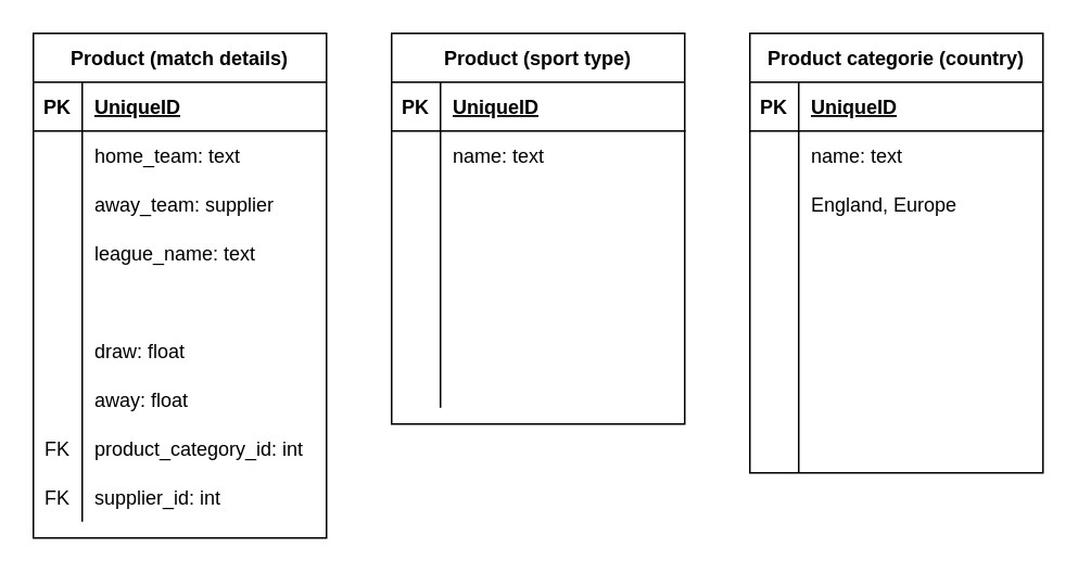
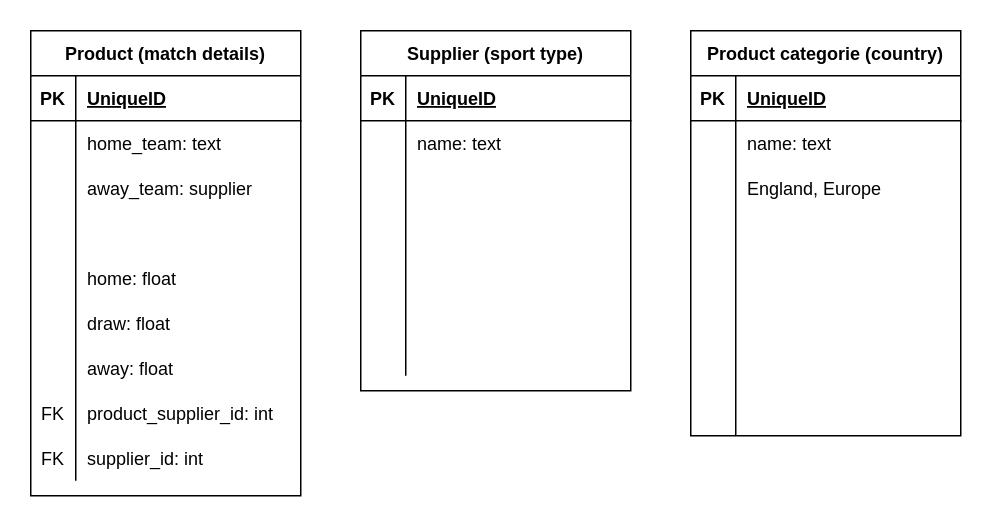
- <mxCell id="30" value="Product (sport type)" style="shape=table;startSize=30;container=1;collapsible=1;childLayout=tableLayout;fixedRows=1;rowLines=0;fontStyle=1;align=center;resizeLast=1;" vertex="1" parent="1"><mxGeometry x="240" y="20" width="180" height="240" as="geometry" /></mxCell>
+ <mxCell id="30" value="Supplier (sport type)" style="shape=table;startSize=30;container=1;collapsible=1;childLayout=tableLayout;fixedRows=1;rowLines=0;fontStyle=1;align=center;resizeLast=1;" vertex="1" parent="1"><mxGeometry x="240" y="20" width="180" height="240" as="geometry" /></mxCell>
- <mxCell id="14" value="league_name: text" style="shape=partialRectangle;connectable=0;fillColor=none;top=0;left=0;bottom=0;right=0;align=left;spacingLeft=6;overflow=hidden;" vertex="1" parent="12"><mxGeometry x="30" width="150" height="30" as="geometry" /></mxCell>
+ <mxCell id="17" value="home: float" style="shape=partialRectangle;connectable=0;fillColor=none;top=0;left=0;bottom=0;right=0;align=left;spacingLeft=6;overflow=hidden;" vertex="1" parent="15"><mxGeometry x="30" width="150" height="30" as="geometry" /></mxCell>
- <mxCell id="26" value="product_category_id: int" style="shape=partialRectangle;connectable=0;fillColor=none;top=0;left=0;bottom=0;right=0;align=left;spacingLeft=6;overflow=hidden;" vertex="1" parent="24"><mxGeometry x="30" width="150" height="30" as="geometry" /></mxCell>
+ <mxCell id="26" value="product_supplier_id: int" style="shape=partialRectangle;connectable=0;fillColor=none;top=0;left=0;bottom=0;right=0;align=left;spacingLeft=6;overflow=hidden;" vertex="1" parent="24"><mxGeometry x="30" width="150" height="30" as="geometry" /></mxCell>
